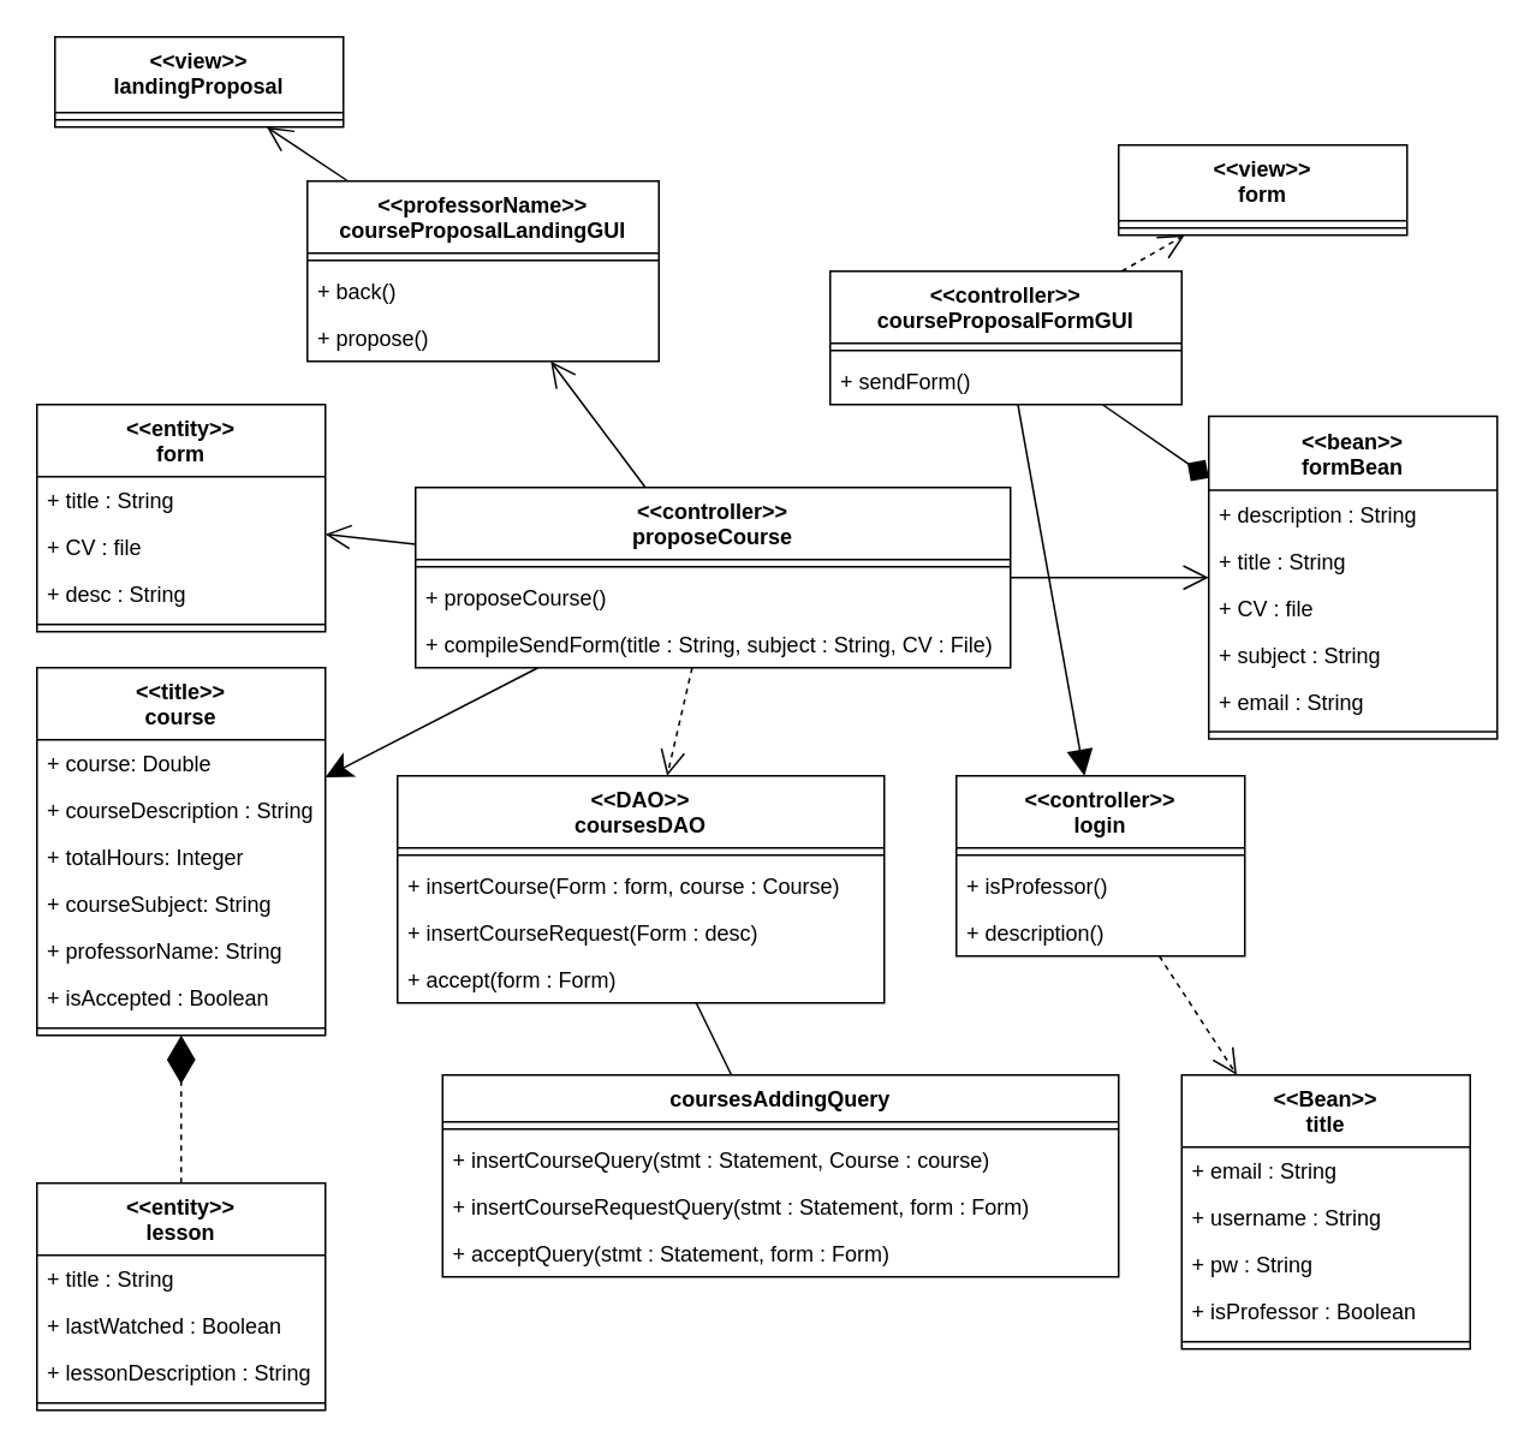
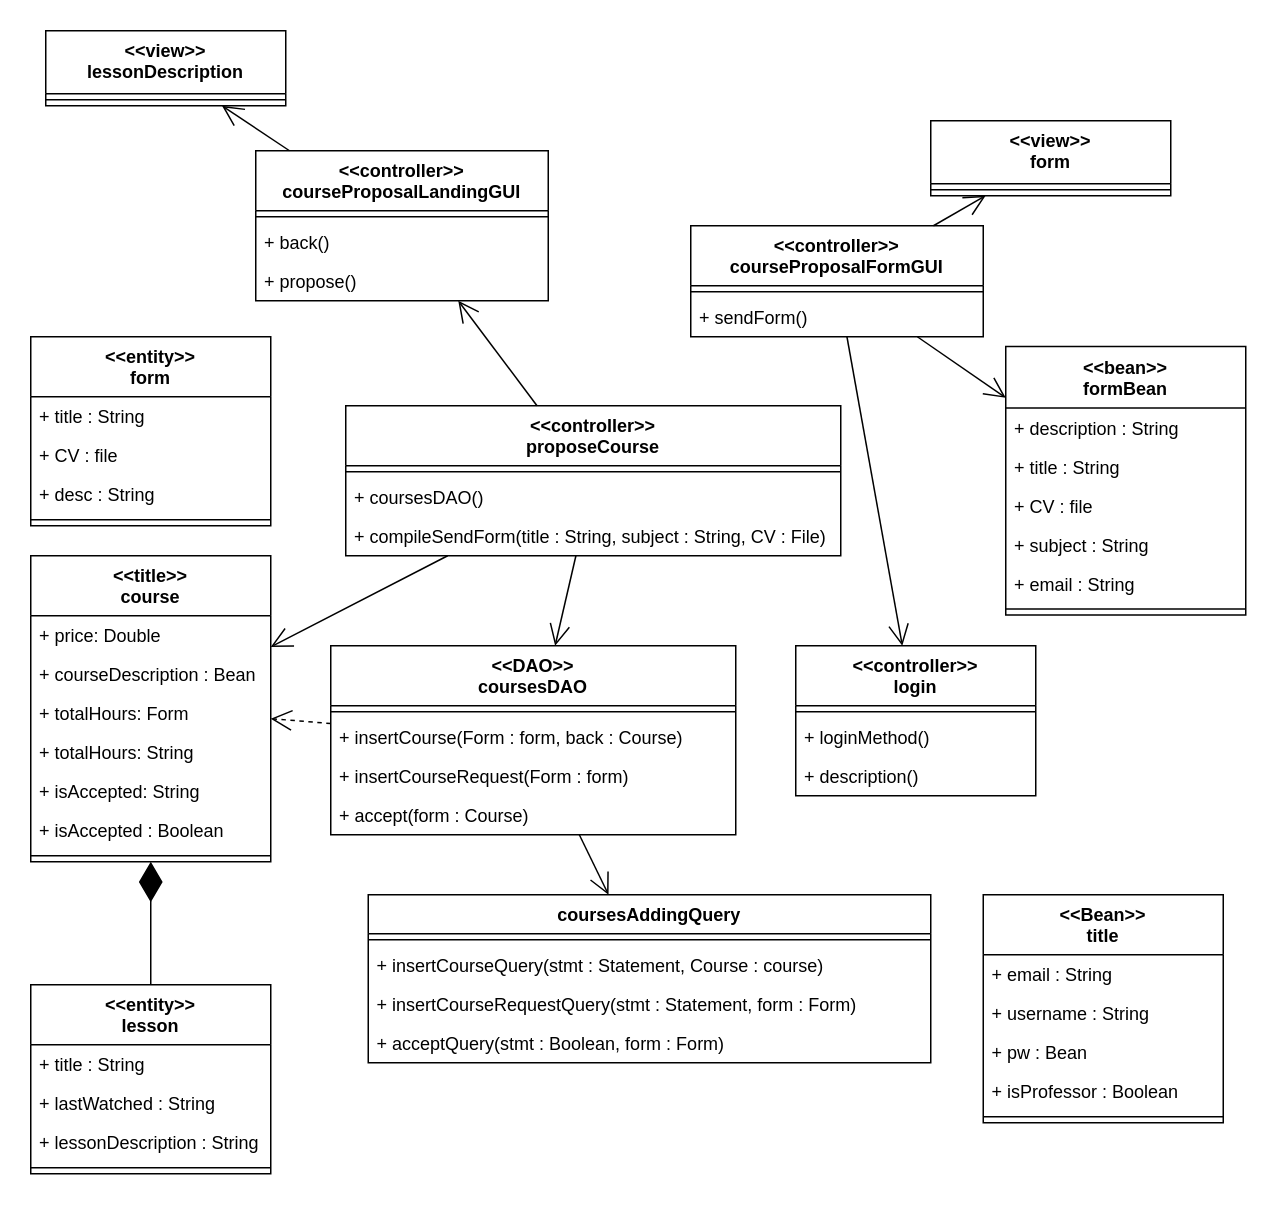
- <mxCell id="24" value="&amp;lt;&amp;lt;view&amp;gt;&amp;gt;&lt;br&gt;landingProposal" style="swimlane;fontStyle=1;align=center;verticalAlign=top;childLayout=stackLayout;horizontal=1;startSize=42;horizontalStack=0;resizeParent=1;resizeParentMax=0;resizeLast=0;collapsible=1;marginBottom=0;whiteSpace=wrap;html=1;" parent="1" vertex="1"><mxGeometry x="30" y="20" width="160" height="50" as="geometry" /></mxCell>
+ <mxCell id="24" value="&amp;lt;&amp;lt;view&amp;gt;&amp;gt;&lt;br&gt;lessonDescription" style="swimlane;fontStyle=1;align=center;verticalAlign=top;childLayout=stackLayout;horizontal=1;startSize=42;horizontalStack=0;resizeParent=1;resizeParentMax=0;resizeLast=0;collapsible=1;marginBottom=0;whiteSpace=wrap;html=1;" parent="1" vertex="1"><mxGeometry x="30" y="20" width="160" height="50" as="geometry" /></mxCell>
- <mxCell id="6" value="&amp;lt;&amp;lt;professorName&amp;gt;&amp;gt;&lt;br&gt;courseProposalLandingGUI" style="swimlane;fontStyle=1;align=center;verticalAlign=top;childLayout=stackLayout;horizontal=1;startSize=40;horizontalStack=0;resizeParent=1;resizeParentMax=0;resizeLast=0;collapsible=1;marginBottom=0;whiteSpace=wrap;html=1;" parent="1" vertex="1"><mxGeometry x="170" y="100" width="195" height="100" as="geometry" /></mxCell>
+ <mxCell id="6" value="&amp;lt;&amp;lt;controller&amp;gt;&amp;gt;&lt;br&gt;courseProposalLandingGUI" style="swimlane;fontStyle=1;align=center;verticalAlign=top;childLayout=stackLayout;horizontal=1;startSize=40;horizontalStack=0;resizeParent=1;resizeParentMax=0;resizeLast=0;collapsible=1;marginBottom=0;whiteSpace=wrap;html=1;" parent="1" vertex="1"><mxGeometry x="170" y="100" width="195" height="100" as="geometry" /></mxCell>
- <mxCell id="59" value="" style="endArrow=open;endFill=1;endSize=12;html=1;rounded=0;dashed=1;" parent="1" source="10" target="26" edge="1"><mxGeometry width="160" relative="1" as="geometry"><mxPoint x="202" y="140" as="sourcePoint" /><mxPoint x="144" y="80" as="targetPoint" /></mxGeometry></mxCell>
+ <mxCell id="59" value="" style="endArrow=open;endFill=1;endSize=12;html=1;rounded=0;" parent="1" source="10" target="26" edge="1"><mxGeometry width="160" relative="1" as="geometry"><mxPoint x="202" y="140" as="sourcePoint" /><mxPoint x="144" y="80" as="targetPoint" /></mxGeometry></mxCell>
- <mxCell id="73" value="" style="endArrow=diamond;endFill=1;endSize=12;html=1;rounded=0;" parent="1" source="10" target="66" edge="1"><mxGeometry width="160" relative="1" as="geometry"><mxPoint x="655" y="240" as="sourcePoint" /><mxPoint x="815" y="240" as="targetPoint" /></mxGeometry></mxCell>
+ <mxCell id="73" value="" style="endArrow=open;endFill=1;endSize=12;html=1;rounded=0;" parent="1" source="10" target="66" edge="1"><mxGeometry width="160" relative="1" as="geometry"><mxPoint x="655" y="240" as="sourcePoint" /><mxPoint x="815" y="240" as="targetPoint" /></mxGeometry></mxCell>
- <mxCell id="65" value="" style="endArrow=open;endFill=1;endSize=12;html=1;rounded=0;" parent="1" source="2" target="60" edge="1"><mxGeometry width="160" relative="1" as="geometry"><mxPoint x="340" y="230" as="sourcePoint" /><mxPoint x="500" y="230" as="targetPoint" /></mxGeometry></mxCell>
- <mxCell id="74" value="" style="endArrow=open;endFill=1;endSize=12;html=1;rounded=0;" parent="1" source="2" target="66" edge="1"><mxGeometry width="160" relative="1" as="geometry"><mxPoint x="605" y="234" as="sourcePoint" /><mxPoint x="650" y="279" as="targetPoint" /></mxGeometry></mxCell>
- <mxCell id="4" value="+ proposeCourse()" style="text;strokeColor=none;fillColor=none;align=left;verticalAlign=top;spacingLeft=4;spacingRight=4;overflow=hidden;rotatable=0;points=[[0,0.5],[1,0.5]];portConstraint=eastwest;whiteSpace=wrap;html=1;" parent="2" vertex="1"><mxGeometry y="48" width="330" height="26" as="geometry" /></mxCell>
+ <mxCell id="4" value="+ coursesDAO()" style="text;strokeColor=none;fillColor=none;align=left;verticalAlign=top;spacingLeft=4;spacingRight=4;overflow=hidden;rotatable=0;points=[[0,0.5],[1,0.5]];portConstraint=eastwest;whiteSpace=wrap;html=1;" parent="2" vertex="1"><mxGeometry y="48" width="330" height="26" as="geometry" /></mxCell>
- <mxCell id="38" value="" style="endArrow=open;endFill=1;endSize=12;html=1;rounded=0;dashed=1;" parent="1" source="2" target="28" edge="1"><mxGeometry width="160" relative="1" as="geometry"><mxPoint x="100" y="430" as="sourcePoint" /><mxPoint x="260" y="430" as="targetPoint" /></mxGeometry></mxCell>
+ <mxCell id="38" value="" style="endArrow=open;endFill=1;endSize=12;html=1;rounded=0;" parent="1" source="2" target="28" edge="1"><mxGeometry width="160" relative="1" as="geometry"><mxPoint x="100" y="430" as="sourcePoint" /><mxPoint x="260" y="430" as="targetPoint" /></mxGeometry></mxCell>
- <mxCell id="57" value="" style="endArrow=block;endFill=1;endSize=12;html=1;rounded=0;" parent="1" source="10" target="13" edge="1"><mxGeometry width="160" relative="1" as="geometry"><mxPoint x="490" y="630" as="sourcePoint" /><mxPoint x="650" y="630" as="targetPoint" /></mxGeometry></mxCell>
+ <mxCell id="57" value="" style="endArrow=open;endFill=1;endSize=12;html=1;rounded=0;" parent="1" source="10" target="13" edge="1"><mxGeometry width="160" relative="1" as="geometry"><mxPoint x="490" y="630" as="sourcePoint" /><mxPoint x="650" y="630" as="targetPoint" /></mxGeometry></mxCell>
- <mxCell id="40" value="+ course: Double" style="text;strokeColor=none;fillColor=none;align=left;verticalAlign=top;spacingLeft=4;spacingRight=4;overflow=hidden;rotatable=0;points=[[0,0.5],[1,0.5]];portConstraint=eastwest;whiteSpace=wrap;html=1;" parent="39" vertex="1"><mxGeometry y="40" width="160" height="26" as="geometry" /></mxCell>
+ <mxCell id="40" value="+ price: Double" style="text;strokeColor=none;fillColor=none;align=left;verticalAlign=top;spacingLeft=4;spacingRight=4;overflow=hidden;rotatable=0;points=[[0,0.5],[1,0.5]];portConstraint=eastwest;whiteSpace=wrap;html=1;" parent="39" vertex="1"><mxGeometry y="40" width="160" height="26" as="geometry" /></mxCell>
- <mxCell id="53" value="" style="endArrow=classic;endFill=1;endSize=12;html=1;rounded=0;" parent="1" source="2" target="39" edge="1"><mxGeometry width="160" relative="1" as="geometry"><mxPoint x="274" y="370" as="sourcePoint" /><mxPoint x="296" y="426" as="targetPoint" /></mxGeometry></mxCell>
+ <mxCell id="53" value="" style="endArrow=open;endFill=1;endSize=12;html=1;rounded=0;" parent="1" source="2" target="39" edge="1"><mxGeometry width="160" relative="1" as="geometry"><mxPoint x="274" y="370" as="sourcePoint" /><mxPoint x="296" y="426" as="targetPoint" /></mxGeometry></mxCell>
- <mxCell id="41" value="+ courseDescription : String" style="text;strokeColor=none;fillColor=none;align=left;verticalAlign=top;spacingLeft=4;spacingRight=4;overflow=hidden;rotatable=0;points=[[0,0.5],[1,0.5]];portConstraint=eastwest;whiteSpace=wrap;html=1;" parent="39" vertex="1"><mxGeometry y="66" width="160" height="26" as="geometry" /></mxCell>
+ <mxCell id="41" value="+ courseDescription : Bean" style="text;strokeColor=none;fillColor=none;align=left;verticalAlign=top;spacingLeft=4;spacingRight=4;overflow=hidden;rotatable=0;points=[[0,0.5],[1,0.5]];portConstraint=eastwest;whiteSpace=wrap;html=1;" parent="39" vertex="1"><mxGeometry y="66" width="160" height="26" as="geometry" /></mxCell>
- <mxCell id="42" value="+ totalHours: Integer" style="text;strokeColor=none;fillColor=none;align=left;verticalAlign=top;spacingLeft=4;spacingRight=4;overflow=hidden;rotatable=0;points=[[0,0.5],[1,0.5]];portConstraint=eastwest;whiteSpace=wrap;html=1;" parent="39" vertex="1"><mxGeometry y="92" width="160" height="26" as="geometry" /></mxCell>
+ <mxCell id="42" value="+ totalHours: Form" style="text;strokeColor=none;fillColor=none;align=left;verticalAlign=top;spacingLeft=4;spacingRight=4;overflow=hidden;rotatable=0;points=[[0,0.5],[1,0.5]];portConstraint=eastwest;whiteSpace=wrap;html=1;" parent="39" vertex="1"><mxGeometry y="92" width="160" height="26" as="geometry" /></mxCell>
+ <mxCell id="55" value="" style="endArrow=open;endSize=12;dashed=1;html=1;rounded=0;" parent="1" source="28" target="39" edge="1"><mxGeometry width="160" relative="1" as="geometry"><mxPoint x="360" y="690" as="sourcePoint" /><mxPoint x="520" y="690" as="targetPoint" /></mxGeometry></mxCell>
- <mxCell id="15" value="+ isProfessor()" style="text;strokeColor=none;fillColor=none;align=left;verticalAlign=top;spacingLeft=4;spacingRight=4;overflow=hidden;rotatable=0;points=[[0,0.5],[1,0.5]];portConstraint=eastwest;whiteSpace=wrap;html=1;" parent="13" vertex="1"><mxGeometry y="48" width="160" height="26" as="geometry" /></mxCell>
+ <mxCell id="15" value="+ loginMethod()" style="text;strokeColor=none;fillColor=none;align=left;verticalAlign=top;spacingLeft=4;spacingRight=4;overflow=hidden;rotatable=0;points=[[0,0.5],[1,0.5]];portConstraint=eastwest;whiteSpace=wrap;html=1;" parent="13" vertex="1"><mxGeometry y="48" width="160" height="26" as="geometry" /></mxCell>
- <mxCell id="30" value="+ insertCourse(Form : form, course : Course)" style="text;strokeColor=none;fillColor=none;align=left;verticalAlign=top;spacingLeft=4;spacingRight=4;overflow=hidden;rotatable=0;points=[[0,0.5],[1,0.5]];portConstraint=eastwest;whiteSpace=wrap;html=1;" parent="28" vertex="1"><mxGeometry y="48" width="270" height="26" as="geometry" /></mxCell>
+ <mxCell id="30" value="+ insertCourse(Form : form, back : Course)" style="text;strokeColor=none;fillColor=none;align=left;verticalAlign=top;spacingLeft=4;spacingRight=4;overflow=hidden;rotatable=0;points=[[0,0.5],[1,0.5]];portConstraint=eastwest;whiteSpace=wrap;html=1;" parent="28" vertex="1"><mxGeometry y="48" width="270" height="26" as="geometry" /></mxCell>
- <mxCell id="43" value="+ courseSubject: String" style="text;strokeColor=none;fillColor=none;align=left;verticalAlign=top;spacingLeft=4;spacingRight=4;overflow=hidden;rotatable=0;points=[[0,0.5],[1,0.5]];portConstraint=eastwest;whiteSpace=wrap;html=1;" parent="39" vertex="1"><mxGeometry y="118" width="160" height="26" as="geometry" /></mxCell>
+ <mxCell id="43" value="+ totalHours: String" style="text;strokeColor=none;fillColor=none;align=left;verticalAlign=top;spacingLeft=4;spacingRight=4;overflow=hidden;rotatable=0;points=[[0,0.5],[1,0.5]];portConstraint=eastwest;whiteSpace=wrap;html=1;" parent="39" vertex="1"><mxGeometry y="118" width="160" height="26" as="geometry" /></mxCell>
- <mxCell id="31" value="+ insertCourseRequest(Form : desc)" style="text;strokeColor=none;fillColor=none;align=left;verticalAlign=top;spacingLeft=4;spacingRight=4;overflow=hidden;rotatable=0;points=[[0,0.5],[1,0.5]];portConstraint=eastwest;whiteSpace=wrap;html=1;" parent="28" vertex="1"><mxGeometry y="74" width="270" height="26" as="geometry" /></mxCell>
+ <mxCell id="31" value="+ insertCourseRequest(Form : form)" style="text;strokeColor=none;fillColor=none;align=left;verticalAlign=top;spacingLeft=4;spacingRight=4;overflow=hidden;rotatable=0;points=[[0,0.5],[1,0.5]];portConstraint=eastwest;whiteSpace=wrap;html=1;" parent="28" vertex="1"><mxGeometry y="74" width="270" height="26" as="geometry" /></mxCell>
- <mxCell id="44" value="+ professorName: String" style="text;strokeColor=none;fillColor=none;align=left;verticalAlign=top;spacingLeft=4;spacingRight=4;overflow=hidden;rotatable=0;points=[[0,0.5],[1,0.5]];portConstraint=eastwest;whiteSpace=wrap;html=1;" parent="39" vertex="1"><mxGeometry y="144" width="160" height="26" as="geometry" /></mxCell>
+ <mxCell id="44" value="+ isAccepted: String" style="text;strokeColor=none;fillColor=none;align=left;verticalAlign=top;spacingLeft=4;spacingRight=4;overflow=hidden;rotatable=0;points=[[0,0.5],[1,0.5]];portConstraint=eastwest;whiteSpace=wrap;html=1;" parent="39" vertex="1"><mxGeometry y="144" width="160" height="26" as="geometry" /></mxCell>
- <mxCell id="32" value="+ accept(form : Form)" style="text;strokeColor=none;fillColor=none;align=left;verticalAlign=top;spacingLeft=4;spacingRight=4;overflow=hidden;rotatable=0;points=[[0,0.5],[1,0.5]];portConstraint=eastwest;whiteSpace=wrap;html=1;" parent="28" vertex="1"><mxGeometry y="100" width="270" height="26" as="geometry" /></mxCell>
+ <mxCell id="32" value="+ accept(form : Course)" style="text;strokeColor=none;fillColor=none;align=left;verticalAlign=top;spacingLeft=4;spacingRight=4;overflow=hidden;rotatable=0;points=[[0,0.5],[1,0.5]];portConstraint=eastwest;whiteSpace=wrap;html=1;" parent="28" vertex="1"><mxGeometry y="100" width="270" height="26" as="geometry" /></mxCell>
- <mxCell id="23" value="" style="endArrow=open;endSize=12;dashed=1;html=1;rounded=0;" parent="1" source="13" target="17" edge="1"><mxGeometry width="160" relative="1" as="geometry"><mxPoint x="225" y="584" as="sourcePoint" /><mxPoint x="385" y="584" as="targetPoint" /></mxGeometry></mxCell>
- <mxCell id="56" value="" style="endArrow=none;endFill=1;endSize=12;html=1;rounded=0;" parent="1" source="28" target="33" edge="1"><mxGeometry width="160" relative="1" as="geometry"><mxPoint x="330" y="780" as="sourcePoint" /><mxPoint x="490" y="780" as="targetPoint" /></mxGeometry></mxCell>
+ <mxCell id="56" value="" style="endArrow=open;endFill=1;endSize=12;html=1;rounded=0;" parent="1" source="28" target="33" edge="1"><mxGeometry width="160" relative="1" as="geometry"><mxPoint x="330" y="780" as="sourcePoint" /><mxPoint x="490" y="780" as="targetPoint" /></mxGeometry></mxCell>
- <mxCell id="47" value="" style="endArrow=diamondThin;endFill=1;endSize=24;html=1;rounded=0;dashed=1;" parent="1" source="48" target="39" edge="1"><mxGeometry width="160" relative="1" as="geometry"><mxPoint x="245" y="683" as="sourcePoint" /><mxPoint x="500" y="830" as="targetPoint" /></mxGeometry></mxCell>
+ <mxCell id="47" value="" style="endArrow=diamondThin;endFill=1;endSize=24;html=1;rounded=0;" parent="1" source="48" target="39" edge="1"><mxGeometry width="160" relative="1" as="geometry"><mxPoint x="245" y="683" as="sourcePoint" /><mxPoint x="500" y="830" as="targetPoint" /></mxGeometry></mxCell>
- <mxCell id="37" value="+ acceptQuery(stmt : Statement, form : Form)" style="text;strokeColor=none;fillColor=none;align=left;verticalAlign=top;spacingLeft=4;spacingRight=4;overflow=hidden;rotatable=0;points=[[0,0.5],[1,0.5]];portConstraint=eastwest;whiteSpace=wrap;html=1;" parent="33" vertex="1"><mxGeometry y="86" width="375" height="26" as="geometry" /></mxCell>
+ <mxCell id="37" value="+ acceptQuery(stmt : Boolean, form : Form)" style="text;strokeColor=none;fillColor=none;align=left;verticalAlign=top;spacingLeft=4;spacingRight=4;overflow=hidden;rotatable=0;points=[[0,0.5],[1,0.5]];portConstraint=eastwest;whiteSpace=wrap;html=1;" parent="33" vertex="1"><mxGeometry y="86" width="375" height="26" as="geometry" /></mxCell>
- <mxCell id="20" value="+ pw : String" style="text;strokeColor=none;fillColor=none;align=left;verticalAlign=top;spacingLeft=4;spacingRight=4;overflow=hidden;rotatable=0;points=[[0,0.5],[1,0.5]];portConstraint=eastwest;whiteSpace=wrap;html=1;" parent="17" vertex="1"><mxGeometry y="92" width="160" height="26" as="geometry" /></mxCell>
+ <mxCell id="20" value="+ pw : Bean" style="text;strokeColor=none;fillColor=none;align=left;verticalAlign=top;spacingLeft=4;spacingRight=4;overflow=hidden;rotatable=0;points=[[0,0.5],[1,0.5]];portConstraint=eastwest;whiteSpace=wrap;html=1;" parent="17" vertex="1"><mxGeometry y="92" width="160" height="26" as="geometry" /></mxCell>
- <mxCell id="50" value="+ lastWatched : Boolean" style="text;strokeColor=none;fillColor=none;align=left;verticalAlign=top;spacingLeft=4;spacingRight=4;overflow=hidden;rotatable=0;points=[[0,0.5],[1,0.5]];portConstraint=eastwest;whiteSpace=wrap;html=1;" parent="48" vertex="1"><mxGeometry y="66" width="160" height="26" as="geometry" /></mxCell>
+ <mxCell id="50" value="+ lastWatched : String" style="text;strokeColor=none;fillColor=none;align=left;verticalAlign=top;spacingLeft=4;spacingRight=4;overflow=hidden;rotatable=0;points=[[0,0.5],[1,0.5]];portConstraint=eastwest;whiteSpace=wrap;html=1;" parent="48" vertex="1"><mxGeometry y="66" width="160" height="26" as="geometry" /></mxCell>
